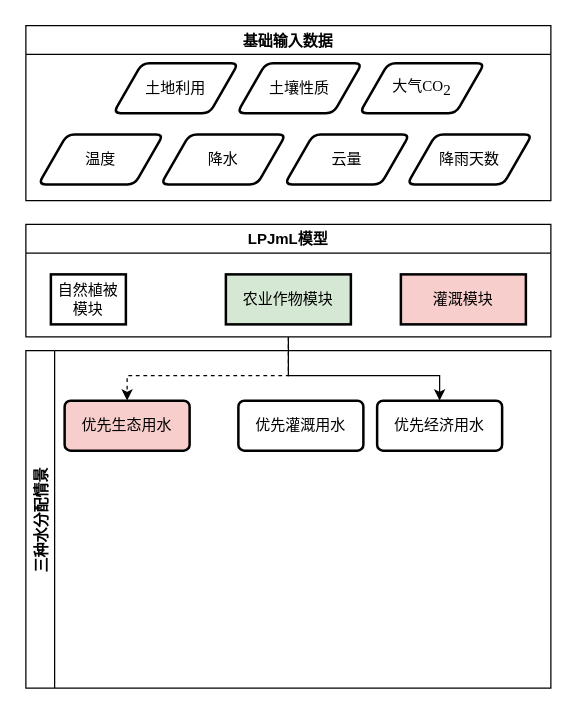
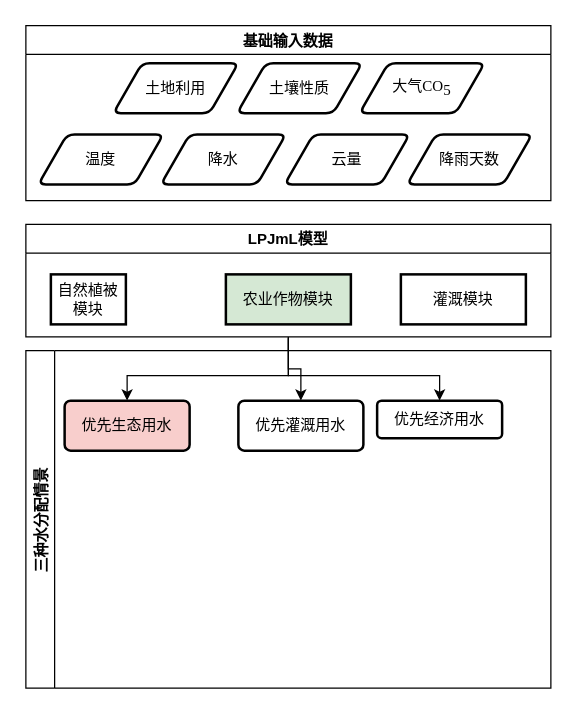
- <mxCell id="9" value="&lt;p style=&quot;margin-top: 0pt ; margin-bottom: 0pt ; margin-left: 0in ; text-align: left ; direction: ltr ; unicode-bidi: embed ; word-break: normal&quot;&gt;&lt;span&gt;大气&lt;/span&gt;&lt;span style=&quot;font-family: &amp;#34;calibri&amp;#34;&quot;&gt;CO&lt;/span&gt;&lt;span style=&quot;font-family: &amp;#34;calibri&amp;#34; ; vertical-align: sub&quot;&gt;2&lt;/span&gt;&lt;/p&gt;" style="shape=parallelogram;html=1;strokeWidth=2;perimeter=parallelogramPerimeter;whiteSpace=wrap;rounded=1;arcSize=12;size=0.23;" vertex="1" parent="2"><mxGeometry x="267" y="30" width="100" height="40" as="geometry" /></mxCell>
+ <mxCell id="9" value="&lt;p style=&quot;margin-top: 0pt ; margin-bottom: 0pt ; margin-left: 0in ; text-align: left ; direction: ltr ; unicode-bidi: embed ; word-break: normal&quot;&gt;&lt;span&gt;大气&lt;/span&gt;&lt;span style=&quot;font-family: &amp;#34;calibri&amp;#34;&quot;&gt;CO&lt;/span&gt;&lt;span style=&quot;font-family: &amp;#34;calibri&amp;#34; ; vertical-align: sub&quot;&gt;5&lt;/span&gt;&lt;/p&gt;" style="shape=parallelogram;html=1;strokeWidth=2;perimeter=parallelogramPerimeter;whiteSpace=wrap;rounded=1;arcSize=12;size=0.23;" vertex="1" parent="2"><mxGeometry x="267" y="30" width="100" height="40" as="geometry" /></mxCell>
- <mxCell id="14" value="灌溉模块" style="rounded=0;whiteSpace=wrap;html=1;strokeWidth=2;arcSize=12;fillColor=#f8cecc;" vertex="1" parent="11"><mxGeometry x="300" y="40" width="100" height="40" as="geometry" /></mxCell>
+ <mxCell id="14" value="灌溉模块" style="rounded=0;whiteSpace=wrap;html=1;strokeWidth=2;arcSize=12;" vertex="1" parent="11"><mxGeometry x="300" y="40" width="100" height="40" as="geometry" /></mxCell>
- <mxCell id="10" style="edgeStyle=orthogonalEdgeStyle;rounded=0;orthogonalLoop=1;jettySize=auto;html=1;exitX=0.5;exitY=1;exitDx=0;exitDy=0;entryX=0.5;entryY=0;entryDx=0;entryDy=0;dashed=1;" edge="1" parent="1" source="11" target="16"><mxGeometry relative="1" as="geometry"><Array as="points"><mxPoint x="230" y="300" /><mxPoint x="101" y="300" /></Array></mxGeometry></mxCell>
+ <mxCell id="10" style="edgeStyle=orthogonalEdgeStyle;rounded=0;orthogonalLoop=1;jettySize=auto;html=1;exitX=0.5;exitY=1;exitDx=0;exitDy=0;entryX=0.5;entryY=0;entryDx=0;entryDy=0;" edge="1" parent="1" source="11" target="16"><mxGeometry relative="1" as="geometry"><Array as="points"><mxPoint x="230" y="300" /><mxPoint x="101" y="300" /></Array></mxGeometry></mxCell>
+ <mxCell id="19" style="edgeStyle=orthogonalEdgeStyle;rounded=0;orthogonalLoop=1;jettySize=auto;html=1;exitX=0.5;exitY=1;exitDx=0;exitDy=0;entryX=0.5;entryY=0;entryDx=0;entryDy=0;" edge="1" parent="1" source="11" target="17"><mxGeometry relative="1" as="geometry"><mxPoint x="240" y="279" as="sourcePoint" /><mxPoint x="120" y="330" as="targetPoint" /></mxGeometry></mxCell>
- <mxCell id="18" value="优先经济用水" style="rounded=1;whiteSpace=wrap;html=1;strokeWidth=2;arcSize=12;" vertex="1" parent="15"><mxGeometry x="281" y="40" width="100" height="40" as="geometry" /></mxCell>
+ <mxCell id="18" value="优先经济用水" style="rounded=1;whiteSpace=wrap;html=1;strokeWidth=2;arcSize=12;" vertex="1" parent="15"><mxGeometry x="281" y="40" width="100" height="30" as="geometry" /></mxCell>
